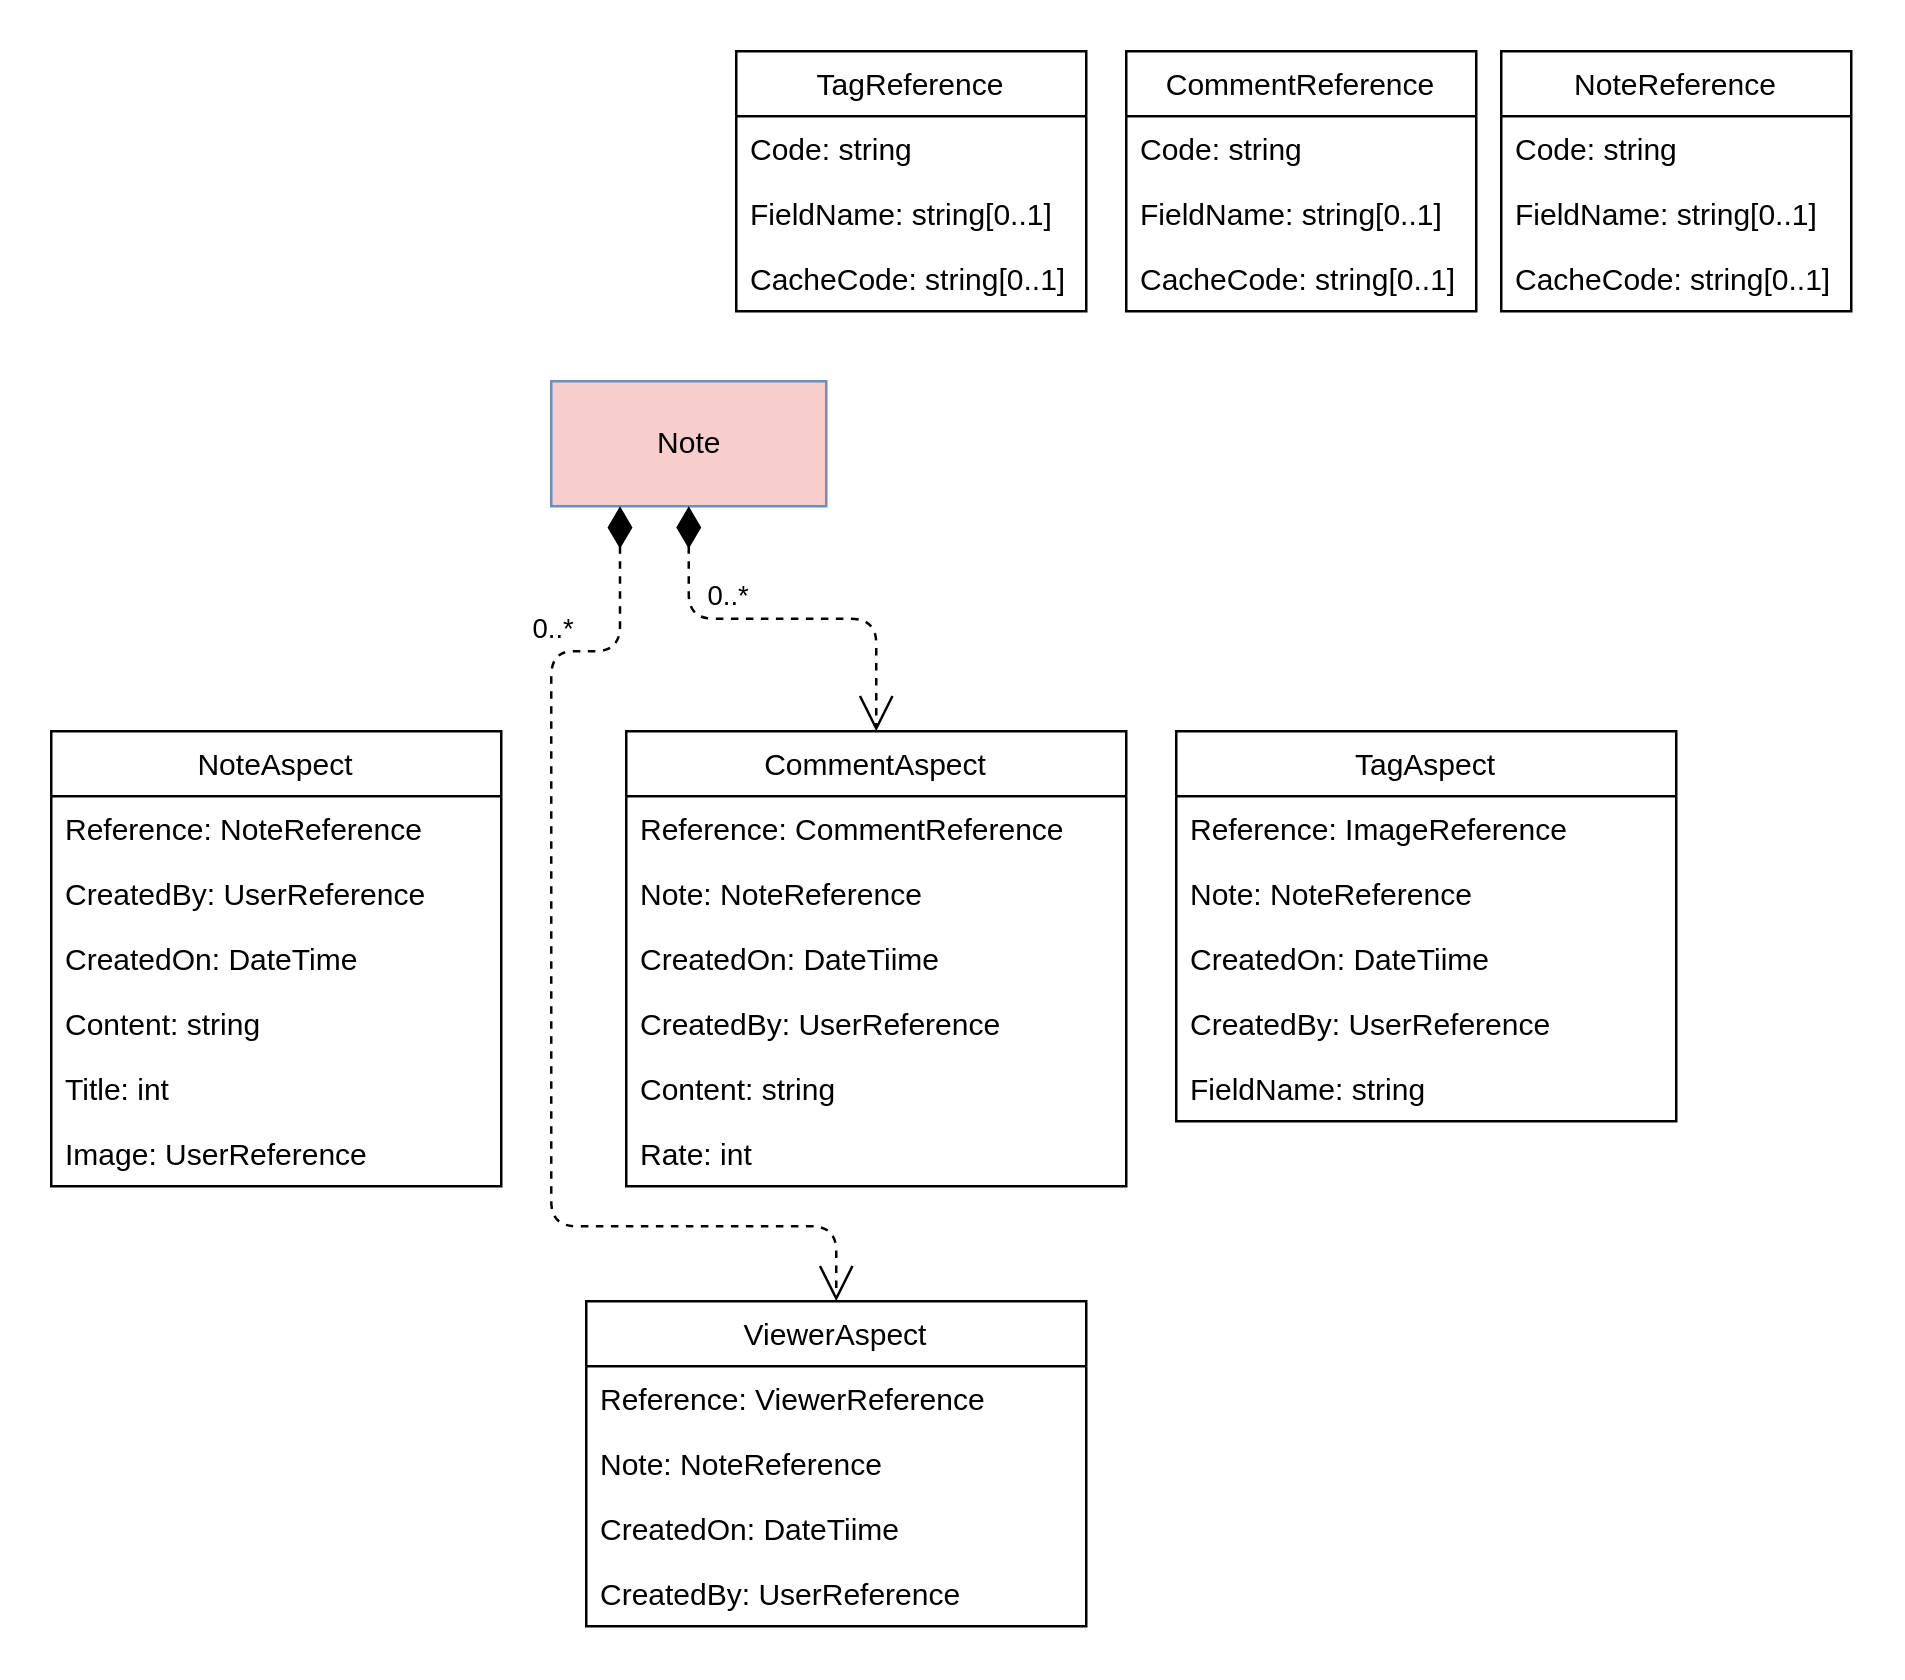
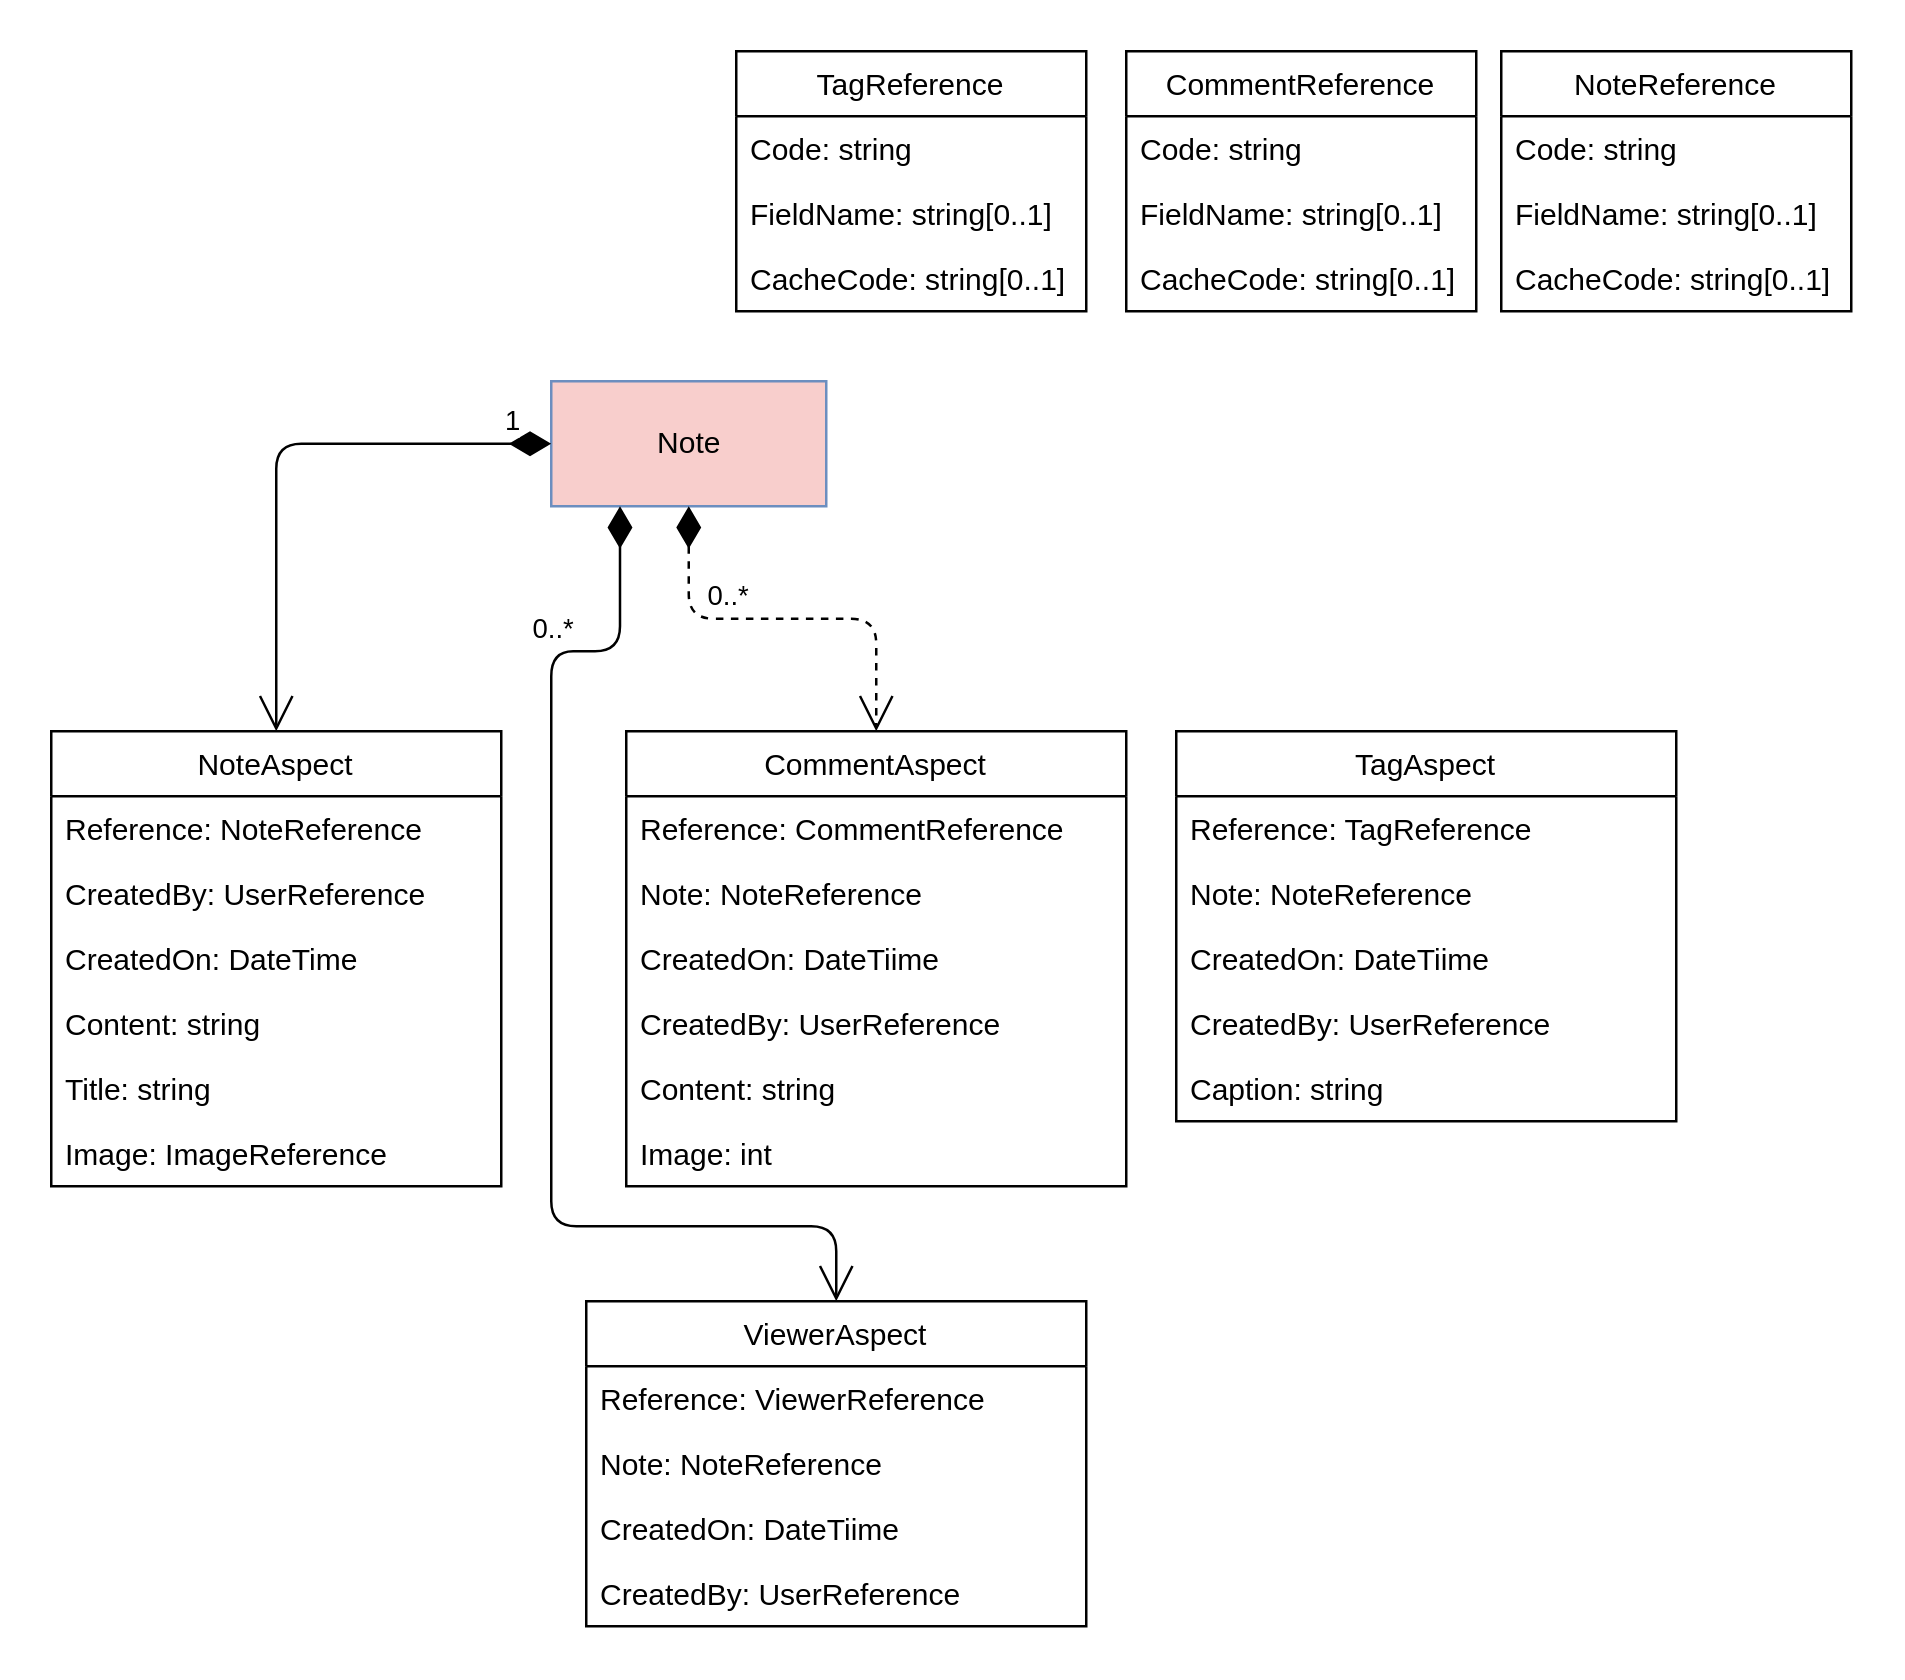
+ <mxCell id="25" value="1" style="endArrow=open;html=1;endSize=12;startArrow=diamondThin;startSize=14;startFill=1;edgeStyle=orthogonalEdgeStyle;align=left;verticalAlign=bottom;exitX=0;exitY=0.5;exitDx=0;exitDy=0;entryX=0.5;entryY=0;entryDx=0;entryDy=0;" edge="1" parent="1" source="9" target="2"><mxGeometry x="-0.822" relative="1" as="geometry"><mxPoint x="160" y="302" as="sourcePoint" /><mxPoint x="320" y="302" as="targetPoint" /><mxPoint as="offset" /></mxGeometry></mxCell>
- <mxCell id="32" value="Reference: ImageReference" style="text;strokeColor=none;fillColor=none;align=left;verticalAlign=top;spacingLeft=4;spacingRight=4;overflow=hidden;rotatable=0;points=[[0,0.5],[1,0.5]];portConstraint=eastwest;" vertex="1" parent="31"><mxGeometry y="26" width="200" height="26" as="geometry" /></mxCell>
+ <mxCell id="32" value="Reference: TagReference" style="text;strokeColor=none;fillColor=none;align=left;verticalAlign=top;spacingLeft=4;spacingRight=4;overflow=hidden;rotatable=0;points=[[0,0.5],[1,0.5]];portConstraint=eastwest;" vertex="1" parent="31"><mxGeometry y="26" width="200" height="26" as="geometry" /></mxCell>
- <mxCell id="42" value="0..*" style="endArrow=open;html=1;endSize=12;startArrow=diamondThin;startSize=14;startFill=1;edgeStyle=orthogonalEdgeStyle;align=left;verticalAlign=bottom;exitX=0.25;exitY=1;exitDx=0;exitDy=0;entryX=0.5;entryY=0;entryDx=0;entryDy=0;dashed=1;" edge="1" parent="1" source="9" target="37"><mxGeometry x="-0.628" y="-10" relative="1" as="geometry"><mxPoint x="230" y="202" as="sourcePoint" /><mxPoint x="460" y="490" as="targetPoint" /><Array as="points"><mxPoint x="248" y="260" /><mxPoint x="220" y="260" /><mxPoint x="220" y="490" /><mxPoint x="334" y="490" /></Array><mxPoint x="-10" y="10" as="offset" /></mxGeometry></mxCell>
+ <mxCell id="42" value="0..*" style="endArrow=open;html=1;endSize=12;startArrow=diamondThin;startSize=14;startFill=1;edgeStyle=orthogonalEdgeStyle;align=left;verticalAlign=bottom;exitX=0.25;exitY=1;exitDx=0;exitDy=0;entryX=0.5;entryY=0;entryDx=0;entryDy=0;" edge="1" parent="1" source="9" target="37"><mxGeometry x="-0.628" y="-10" relative="1" as="geometry"><mxPoint x="230" y="202" as="sourcePoint" /><mxPoint x="460" y="490" as="targetPoint" /><Array as="points"><mxPoint x="248" y="260" /><mxPoint x="220" y="260" /><mxPoint x="220" y="490" /><mxPoint x="334" y="490" /></Array><mxPoint x="-10" y="10" as="offset" /></mxGeometry></mxCell>
- <mxCell id="7" value="Title: int" style="text;strokeColor=none;fillColor=none;align=left;verticalAlign=top;spacingLeft=4;spacingRight=4;overflow=hidden;rotatable=0;points=[[0,0.5],[1,0.5]];portConstraint=eastwest;" parent="2" vertex="1"><mxGeometry y="130" width="180" height="26" as="geometry" /></mxCell>
+ <mxCell id="7" value="Title: string" style="text;strokeColor=none;fillColor=none;align=left;verticalAlign=top;spacingLeft=4;spacingRight=4;overflow=hidden;rotatable=0;points=[[0,0.5],[1,0.5]];portConstraint=eastwest;" parent="2" vertex="1"><mxGeometry y="130" width="180" height="26" as="geometry" /></mxCell>
- <mxCell id="36" value="FieldName: string" style="text;strokeColor=none;fillColor=none;align=left;verticalAlign=top;spacingLeft=4;spacingRight=4;overflow=hidden;rotatable=0;points=[[0,0.5],[1,0.5]];portConstraint=eastwest;" vertex="1" parent="31"><mxGeometry y="130" width="200" height="26" as="geometry" /></mxCell>
+ <mxCell id="36" value="Caption: string" style="text;strokeColor=none;fillColor=none;align=left;verticalAlign=top;spacingLeft=4;spacingRight=4;overflow=hidden;rotatable=0;points=[[0,0.5],[1,0.5]];portConstraint=eastwest;" vertex="1" parent="31"><mxGeometry y="130" width="200" height="26" as="geometry" /></mxCell>
- <mxCell id="8" value="Image: UserReference" style="text;strokeColor=none;fillColor=none;align=left;verticalAlign=top;spacingLeft=4;spacingRight=4;overflow=hidden;rotatable=0;points=[[0,0.5],[1,0.5]];portConstraint=eastwest;" vertex="1" parent="2"><mxGeometry y="156" width="180" height="26" as="geometry" /></mxCell>
+ <mxCell id="8" value="Image: ImageReference" style="text;strokeColor=none;fillColor=none;align=left;verticalAlign=top;spacingLeft=4;spacingRight=4;overflow=hidden;rotatable=0;points=[[0,0.5],[1,0.5]];portConstraint=eastwest;" vertex="1" parent="2"><mxGeometry y="156" width="180" height="26" as="geometry" /></mxCell>
- <mxCell id="20" value="Rate: int" style="text;strokeColor=none;fillColor=none;align=left;verticalAlign=top;spacingLeft=4;spacingRight=4;overflow=hidden;rotatable=0;points=[[0,0.5],[1,0.5]];portConstraint=eastwest;" vertex="1" parent="14"><mxGeometry y="156" width="200" height="26" as="geometry" /></mxCell>
+ <mxCell id="20" value="Image: int" style="text;strokeColor=none;fillColor=none;align=left;verticalAlign=top;spacingLeft=4;spacingRight=4;overflow=hidden;rotatable=0;points=[[0,0.5],[1,0.5]];portConstraint=eastwest;" vertex="1" parent="14"><mxGeometry y="156" width="200" height="26" as="geometry" /></mxCell>
